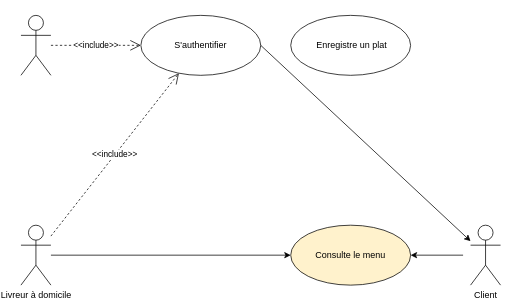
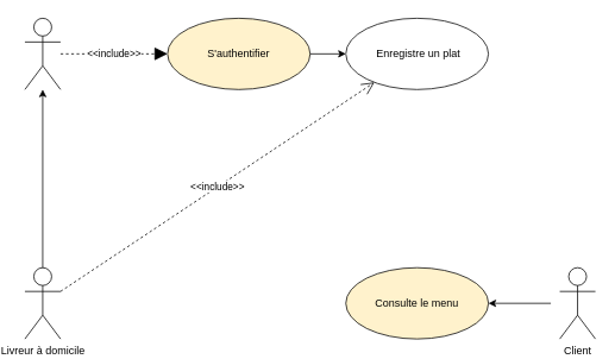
- <mxCell id="8" value="&amp;lt;&amp;lt;include&amp;gt;&amp;gt;" style="endArrow=open;endSize=12;dashed=1;html=1;rounded=0;entryX=0;entryY=0.5;entryDx=0;entryDy=0;" parent="1" source="3" target="7" edge="1"><mxGeometry width="160" relative="1" as="geometry"><mxPoint x="320" y="330" as="sourcePoint" /><mxPoint x="480" y="330" as="targetPoint" /></mxGeometry></mxCell>
+ <mxCell id="8" value="&amp;lt;&amp;lt;include&amp;gt;&amp;gt;" style="endArrow=block;endSize=12;dashed=1;html=1;rounded=0;entryX=0;entryY=0.5;entryDx=0;entryDy=0;" parent="1" source="3" target="7" edge="1"><mxGeometry width="160" relative="1" as="geometry"><mxPoint x="320" y="330" as="sourcePoint" /><mxPoint x="480" y="330" as="targetPoint" /></mxGeometry></mxCell>
- <mxCell id="7" value="S'authentifier" style="ellipse;whiteSpace=wrap;html=1;" parent="1" vertex="1"><mxGeometry x="180" y="20" width="160" height="80" as="geometry" /></mxCell>
+ <mxCell id="7" value="S'authentifier" style="ellipse;whiteSpace=wrap;html=1;fillColor=#fff2cc;" parent="1" vertex="1"><mxGeometry x="180" y="20" width="160" height="80" as="geometry" /></mxCell>
- <mxCell id="9" value="" style="endArrow=classic;html=1;rounded=0;exitX=1;exitY=0.5;exitDx=0;exitDy=0;" parent="1" source="7" target="4" edge="1"><mxGeometry width="50" height="50" relative="1" as="geometry"><mxPoint x="240" y="240" as="sourcePoint" /><mxPoint x="290" y="190" as="targetPoint" /></mxGeometry></mxCell>
+ <mxCell id="9" value="" style="endArrow=classic;html=1;rounded=0;entryX=0;entryY=0.5;entryDx=0;entryDy=0;exitX=1;exitY=0.5;exitDx=0;exitDy=0;" parent="1" source="7" target="2" edge="1"><mxGeometry width="50" height="50" relative="1" as="geometry"><mxPoint x="240" y="240" as="sourcePoint" /><mxPoint x="290" y="190" as="targetPoint" /></mxGeometry></mxCell>
- <mxCell id="12" value="&amp;lt;&amp;lt;include&amp;gt;&amp;gt;" style="endArrow=open;endSize=12;dashed=1;html=1;rounded=0;" parent="1" target="7" edge="1" source="10"><mxGeometry width="160" relative="1" as="geometry"><mxPoint x="60" y="310" as="sourcePoint" /><mxPoint x="350" y="230" as="targetPoint" /></mxGeometry></mxCell>
+ <mxCell id="12" value="&amp;lt;&amp;lt;include&amp;gt;&amp;gt;" style="endArrow=open;endSize=12;dashed=1;html=1;rounded=0;" parent="1" target="2" edge="1" source="10"><mxGeometry width="160" relative="1" as="geometry"><mxPoint x="60" y="310" as="sourcePoint" /><mxPoint x="350" y="230" as="targetPoint" /></mxGeometry></mxCell>
- <mxCell id="11" value="" style="endArrow=classic;html=1;rounded=0;entryX=0;entryY=0.5;entryDx=0;entryDy=0;" parent="1" target="5" edge="1" source="10"><mxGeometry width="50" height="50" relative="1" as="geometry"><mxPoint x="140" y="340" as="sourcePoint" /><mxPoint x="290" y="210" as="targetPoint" /></mxGeometry></mxCell>
+ <mxCell id="11" value="" style="endArrow=classic;html=1;rounded=0;" parent="1" target="3" edge="1" source="10"><mxGeometry width="50" height="50" relative="1" as="geometry"><mxPoint x="140" y="340" as="sourcePoint" /><mxPoint x="290" y="210" as="targetPoint" /></mxGeometry></mxCell>
